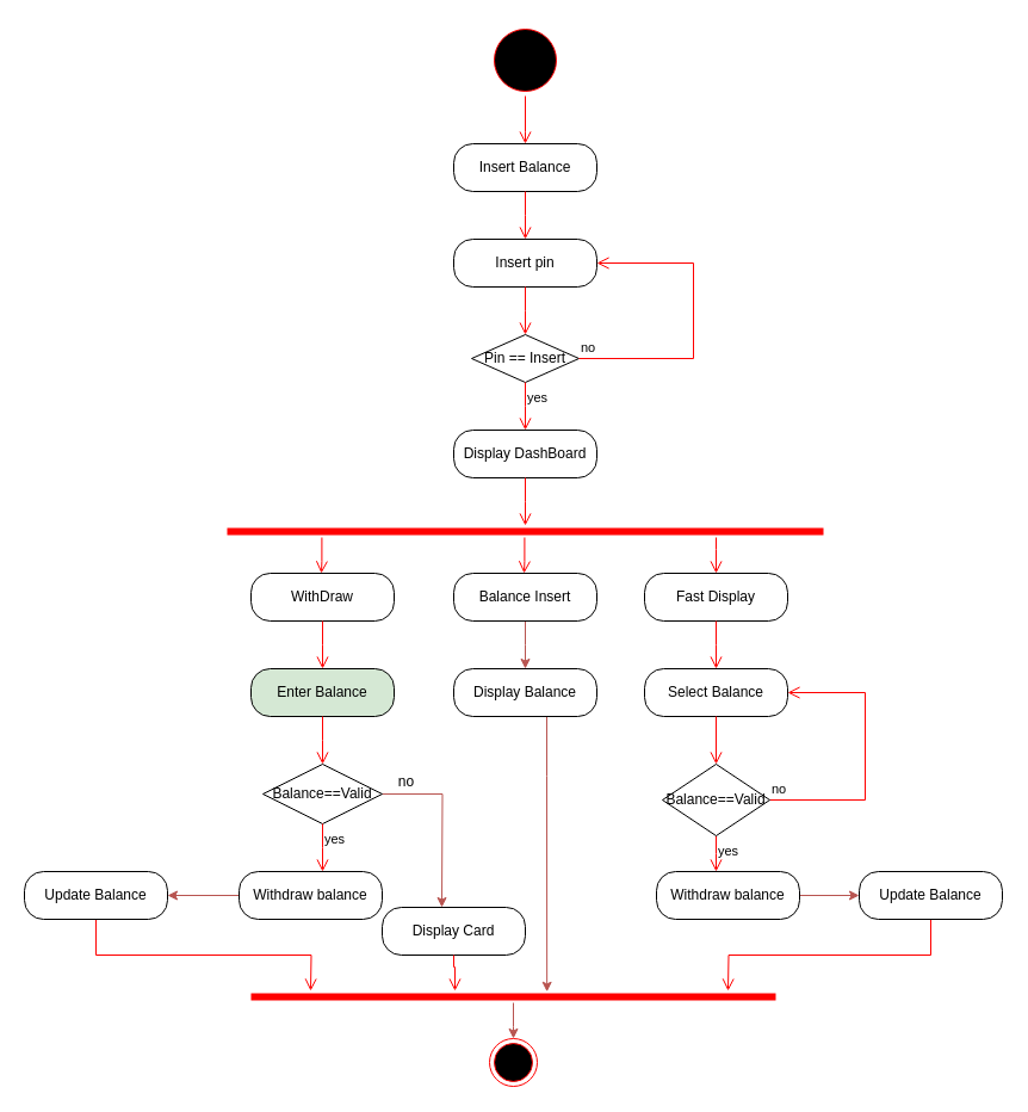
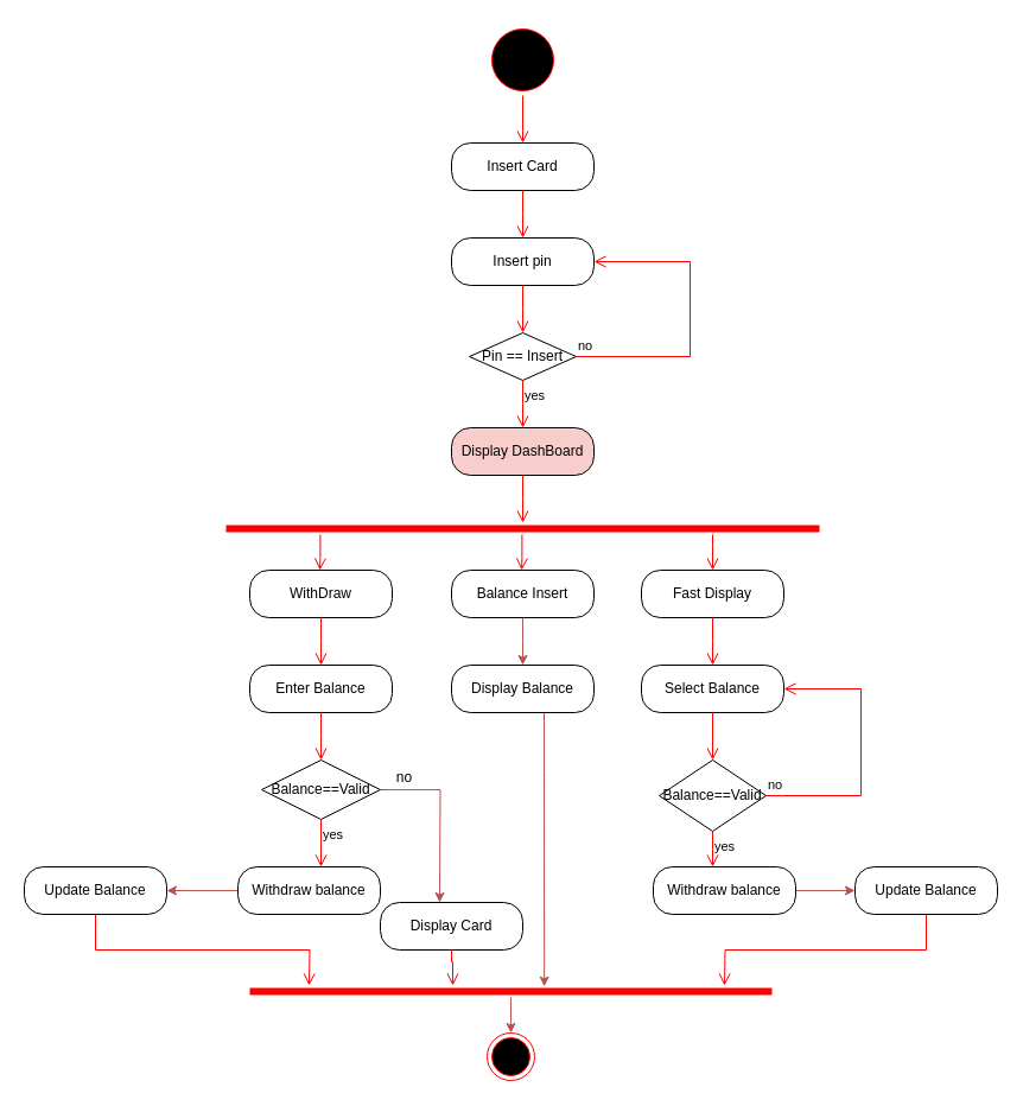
- <mxCell id="4" value="Insert Balance" style="rounded=1;whiteSpace=wrap;html=1;arcSize=40;" parent="1" vertex="1"><mxGeometry x="380" y="120" width="120" height="40" as="geometry" /></mxCell>
+ <mxCell id="4" value="Insert Card" style="rounded=1;whiteSpace=wrap;html=1;arcSize=40;" parent="1" vertex="1"><mxGeometry x="380" y="120" width="120" height="40" as="geometry" /></mxCell>
- <mxCell id="10" value="Display DashBoard" style="rounded=1;whiteSpace=wrap;html=1;arcSize=40;" parent="1" vertex="1"><mxGeometry x="380" y="360" width="120" height="40" as="geometry" /></mxCell>
+ <mxCell id="10" value="Display DashBoard" style="rounded=1;whiteSpace=wrap;html=1;arcSize=40;fillColor=#f8cecc;" parent="1" vertex="1"><mxGeometry x="380" y="360" width="120" height="40" as="geometry" /></mxCell>
- <mxCell id="27" value="Enter Balance" style="rounded=1;whiteSpace=wrap;html=1;arcSize=40;fillColor=#d5e8d4;" parent="1" vertex="1"><mxGeometry x="210" y="560" width="120" height="40" as="geometry" /></mxCell>
+ <mxCell id="27" value="Enter Balance" style="rounded=1;whiteSpace=wrap;html=1;arcSize=40;" parent="1" vertex="1"><mxGeometry x="210" y="560" width="120" height="40" as="geometry" /></mxCell>
